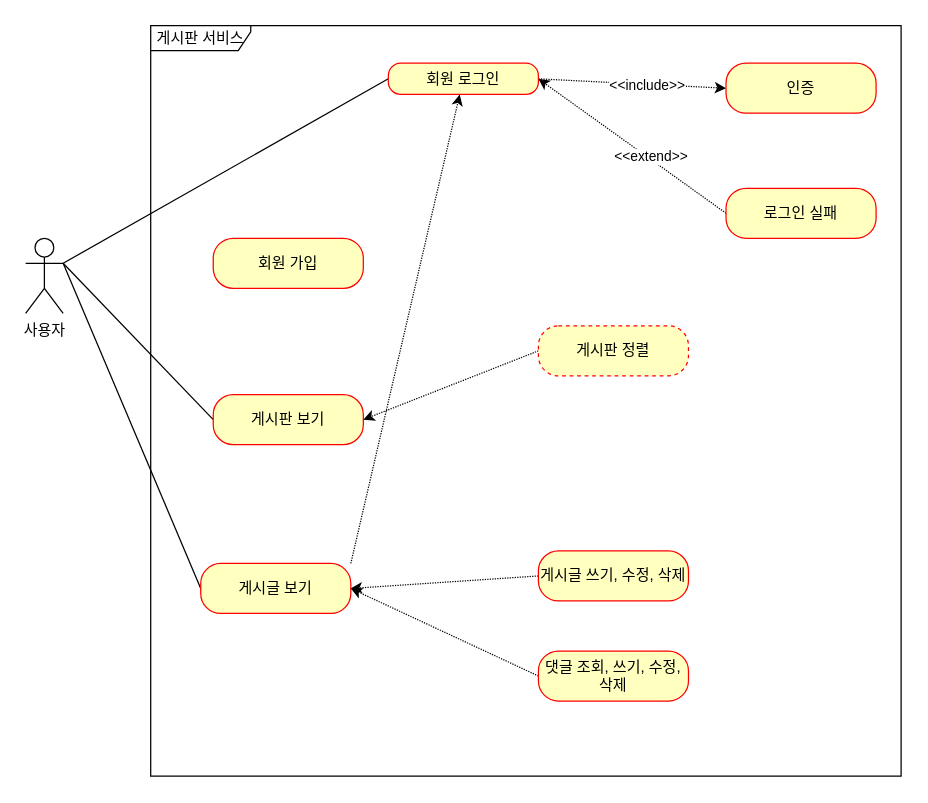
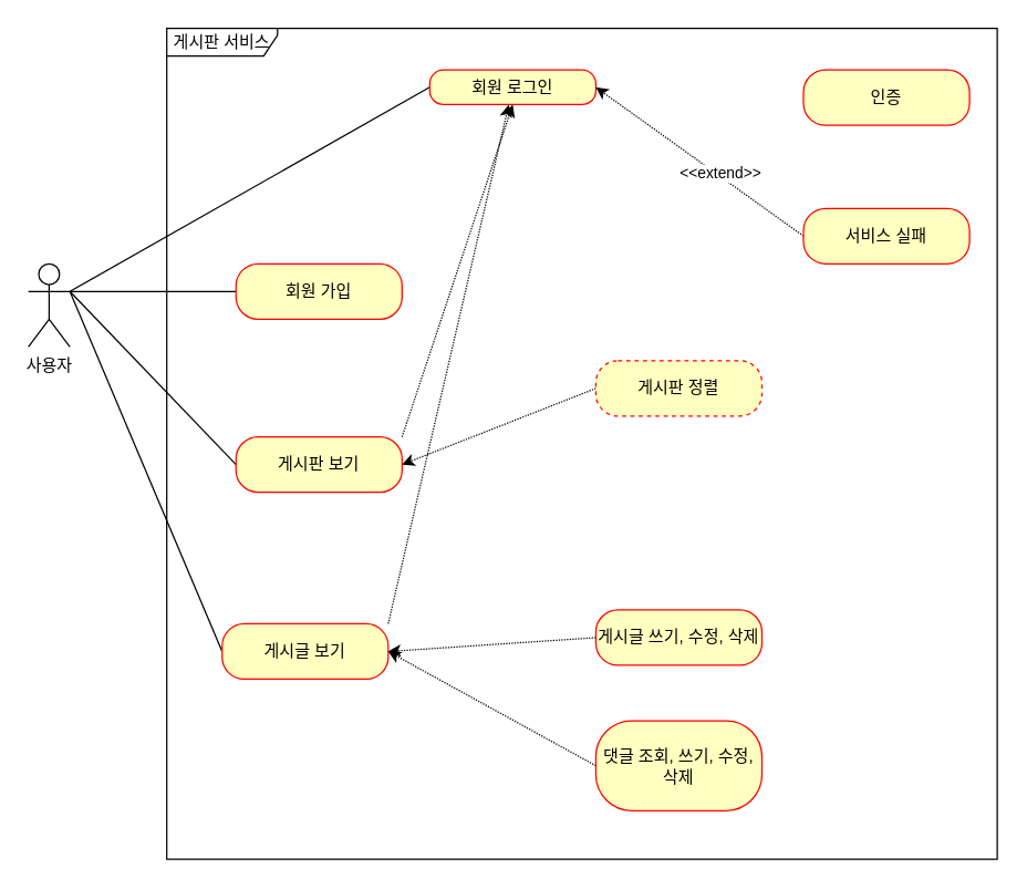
- <mxCell id="13" style="edgeStyle=none;rounded=0;orthogonalLoop=1;jettySize=auto;html=1;exitX=1;exitY=0.5;exitDx=0;exitDy=0;entryX=0;entryY=0.5;entryDx=0;entryDy=0;endArrow=classic;endFill=1;dashed=1;dashPattern=1 1;" edge="1" parent="1" source="15" target="16"><mxGeometry relative="1" as="geometry" /></mxCell>
- <mxCell id="14" value="&amp;lt;&amp;lt;include&amp;gt;&amp;gt;" style="edgeLabel;html=1;align=center;verticalAlign=middle;resizable=0;points=[];" vertex="1" connectable="0" parent="13"><mxGeometry x="0.156" y="-1" relative="1" as="geometry"><mxPoint as="offset" /></mxGeometry></mxCell>
- <mxCell id="19" value="로그인 실패" style="rounded=1;whiteSpace=wrap;html=1;arcSize=40;fontColor=#000000;fillColor=#ffffc0;strokeColor=#ff0000;" vertex="1" parent="1"><mxGeometry x="580" y="150" width="120" height="40" as="geometry" /></mxCell>
+ <mxCell id="19" value="서비스 실패" style="rounded=1;whiteSpace=wrap;html=1;arcSize=40;fontColor=#000000;fillColor=#ffffc0;strokeColor=#ff0000;" vertex="1" parent="1"><mxGeometry x="580" y="150" width="120" height="40" as="geometry" /></mxCell>
+ <mxCell id="4" style="rounded=0;orthogonalLoop=1;jettySize=auto;html=1;exitX=0;exitY=0.5;exitDx=0;exitDy=0;entryX=1;entryY=0.333;entryDx=0;entryDy=0;entryPerimeter=0;endArrow=none;endFill=0;" edge="1" parent="1" source="5" target="2"><mxGeometry relative="1" as="geometry" /></mxCell>
+ <mxCell id="7" style="edgeStyle=none;rounded=0;orthogonalLoop=1;jettySize=auto;html=1;exitX=1;exitY=0;exitDx=0;exitDy=0;entryX=0.5;entryY=1;entryDx=0;entryDy=0;dashed=1;dashPattern=1 1;endArrow=classic;endFill=1;" edge="1" parent="1" source="8" target="15"><mxGeometry relative="1" as="geometry" /></mxCell>
- <mxCell id="23" value="댓글 조회, 쓰기, 수정, 삭제" style="rounded=1;whiteSpace=wrap;html=1;arcSize=40;fontColor=#000000;fillColor=#ffffc0;strokeColor=#ff0000;" vertex="1" parent="1"><mxGeometry x="430" y="520" width="120" height="40" as="geometry" /></mxCell>
+ <mxCell id="23" value="댓글 조회, 쓰기, 수정, 삭제" style="rounded=1;whiteSpace=wrap;html=1;arcSize=40;fontColor=#000000;fillColor=#ffffc0;strokeColor=#ff0000;" vertex="1" parent="1"><mxGeometry x="430" y="520" width="120" height="65" as="geometry" /></mxCell>
